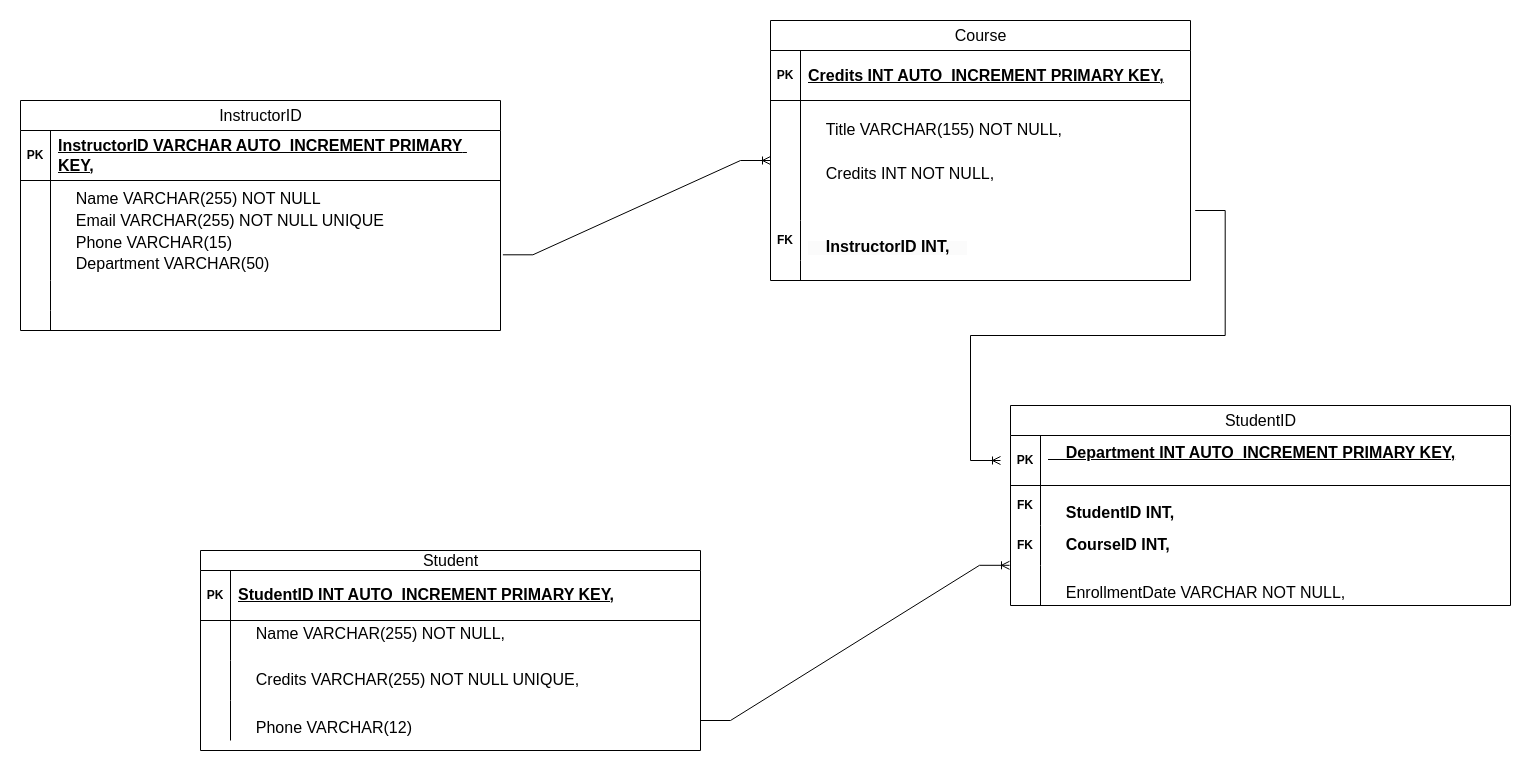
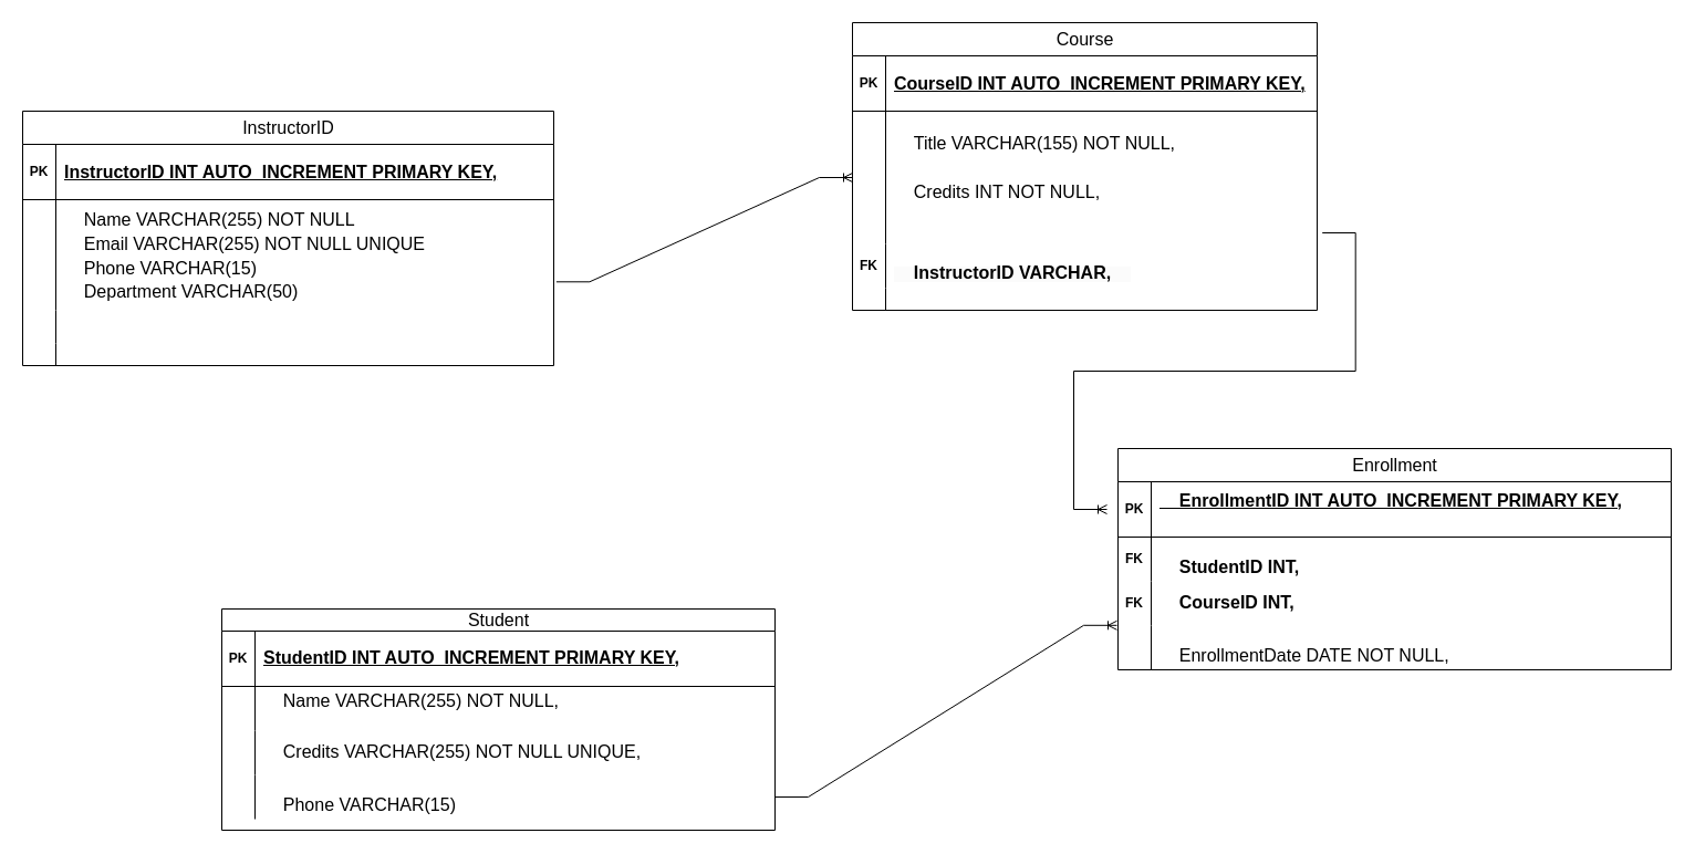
- <mxCell id="18" value="&lt;span id=&quot;docs-internal-guid-2a1b02e7-7fff-1312-040c-3659f25a3bd1&quot; style=&quot;&quot;&gt;&lt;span style=&quot;font-size: 12pt; font-family: Arial, sans-serif; background-color: transparent; font-variant-numeric: normal; font-variant-east-asian: normal; font-variant-alternates: normal; font-variant-position: normal; text-decoration-line: none; vertical-align: baseline; white-space-collapse: preserve;&quot;&gt;Credits INT AUTO_INCREMENT PRIMARY KEY,&lt;/span&gt;&lt;/span&gt;" style="shape=partialRectangle;connectable=0;fillColor=none;top=0;left=0;bottom=0;right=0;align=left;spacingLeft=6;fontStyle=5;overflow=hidden;whiteSpace=wrap;html=1;" vertex="1" parent="16"><mxGeometry x="30" width="390" height="50" as="geometry"><mxRectangle width="390" height="50" as="alternateBounds" /></mxGeometry></mxCell>
+ <mxCell id="18" value="&lt;span id=&quot;docs-internal-guid-2a1b02e7-7fff-1312-040c-3659f25a3bd1&quot; style=&quot;&quot;&gt;&lt;span style=&quot;font-size: 12pt; font-family: Arial, sans-serif; background-color: transparent; font-variant-numeric: normal; font-variant-east-asian: normal; font-variant-alternates: normal; font-variant-position: normal; text-decoration-line: none; vertical-align: baseline; white-space-collapse: preserve;&quot;&gt;CourseID INT AUTO_INCREMENT PRIMARY KEY,&lt;/span&gt;&lt;/span&gt;" style="shape=partialRectangle;connectable=0;fillColor=none;top=0;left=0;bottom=0;right=0;align=left;spacingLeft=6;fontStyle=5;overflow=hidden;whiteSpace=wrap;html=1;" vertex="1" parent="16"><mxGeometry x="30" width="390" height="50" as="geometry"><mxRectangle width="390" height="50" as="alternateBounds" /></mxGeometry></mxCell>
- <mxCell id="5" value="&lt;span id=&quot;docs-internal-guid-5f71bf10-7fff-0b4f-48bb-a60be18ed631&quot; style=&quot;&quot;&gt;&lt;span style=&quot;font-size: 12pt; font-family: Arial, sans-serif; background-color: transparent; font-variant-numeric: normal; font-variant-east-asian: normal; font-variant-alternates: normal; font-variant-position: normal; text-decoration-line: none; vertical-align: baseline; white-space-collapse: preserve;&quot;&gt;InstructorID VARCHAR AUTO_INCREMENT PRIMARY KEY,&lt;/span&gt;&lt;span style=&quot;font-size: 12pt; font-family: Arial, sans-serif; background-color: transparent; font-variant-numeric: normal; font-variant-east-asian: normal; font-variant-alternates: normal; font-variant-position: normal; text-decoration-line: none; vertical-align: baseline; white-space-collapse: preserve;&quot;&gt;&lt;span style=&quot;text-wrap-mode: nowrap;&quot; class=&quot;Apple-tab-span&quot;&gt;&#09;&lt;/span&gt;&lt;/span&gt;&lt;/span&gt;" style="shape=partialRectangle;connectable=0;fillColor=none;top=0;left=0;bottom=0;right=0;align=left;spacingLeft=6;fontStyle=5;overflow=hidden;whiteSpace=wrap;html=1;" vertex="1" parent="3"><mxGeometry x="30" width="450" height="50" as="geometry"><mxRectangle width="450" height="50" as="alternateBounds" /></mxGeometry></mxCell>
+ <mxCell id="5" value="&lt;span id=&quot;docs-internal-guid-5f71bf10-7fff-0b4f-48bb-a60be18ed631&quot; style=&quot;&quot;&gt;&lt;span style=&quot;font-size: 12pt; font-family: Arial, sans-serif; background-color: transparent; font-variant-numeric: normal; font-variant-east-asian: normal; font-variant-alternates: normal; font-variant-position: normal; text-decoration-line: none; vertical-align: baseline; white-space-collapse: preserve;&quot;&gt;InstructorID INT AUTO_INCREMENT PRIMARY KEY,&lt;/span&gt;&lt;span style=&quot;font-size: 12pt; font-family: Arial, sans-serif; background-color: transparent; font-variant-numeric: normal; font-variant-east-asian: normal; font-variant-alternates: normal; font-variant-position: normal; text-decoration-line: none; vertical-align: baseline; white-space-collapse: preserve;&quot;&gt;&lt;span style=&quot;text-wrap-mode: nowrap;&quot; class=&quot;Apple-tab-span&quot;&gt;&#09;&lt;/span&gt;&lt;/span&gt;&lt;/span&gt;" style="shape=partialRectangle;connectable=0;fillColor=none;top=0;left=0;bottom=0;right=0;align=left;spacingLeft=6;fontStyle=5;overflow=hidden;whiteSpace=wrap;html=1;" vertex="1" parent="3"><mxGeometry x="30" width="450" height="50" as="geometry"><mxRectangle width="450" height="50" as="alternateBounds" /></mxGeometry></mxCell>
- <mxCell id="24" value="&#10;&lt;b style=&quot;forced-color-adjust: none; color: rgb(0, 0, 0); font-family: Helvetica; font-size: 12px; font-style: normal; font-variant-ligatures: normal; font-variant-caps: normal; letter-spacing: normal; orphans: 2; text-align: left; text-indent: 0px; text-transform: none; widows: 2; word-spacing: 0px; -webkit-text-stroke-width: 0px; white-space: normal; background-color: rgb(251, 251, 251); text-decoration-thickness: initial; text-decoration-style: initial; text-decoration-color: initial;&quot;&gt;&lt;span style=&quot;forced-color-adjust: none; font-variant-numeric: normal; font-variant-east-asian: normal; font-variant-alternates: normal; font-variant-position: normal; white-space-collapse: preserve; background-color: transparent; font-size: 12pt; font-family: Arial, sans-serif; vertical-align: baseline;&quot;&gt;&amp;nbsp;&amp;nbsp;&amp;nbsp;&amp;nbsp;InstructorID INT,&lt;/span&gt;&lt;span style=&quot;forced-color-adjust: none; font-variant-numeric: normal; font-variant-east-asian: normal; font-variant-alternates: normal; font-variant-position: normal; white-space-collapse: preserve; background-color: transparent; font-size: 12pt; font-family: Arial, sans-serif; vertical-align: baseline;&quot;&gt;&lt;span style=&quot;white-space: pre;&quot;&gt;&amp;nbsp;&amp;nbsp;&amp;nbsp;&amp;nbsp;&lt;/span&gt;&lt;/span&gt;&lt;/b&gt;&#10;&#10;" style="shape=partialRectangle;connectable=0;fillColor=none;top=0;left=0;bottom=0;right=0;align=left;spacingLeft=6;overflow=hidden;whiteSpace=wrap;html=1;" vertex="1" parent="22"><mxGeometry x="30" width="390" height="40" as="geometry"><mxRectangle width="390" height="40" as="alternateBounds" /></mxGeometry></mxCell>
+ <mxCell id="24" value="&#10;&lt;b style=&quot;forced-color-adjust: none; color: rgb(0, 0, 0); font-family: Helvetica; font-size: 12px; font-style: normal; font-variant-ligatures: normal; font-variant-caps: normal; letter-spacing: normal; orphans: 2; text-align: left; text-indent: 0px; text-transform: none; widows: 2; word-spacing: 0px; -webkit-text-stroke-width: 0px; white-space: normal; background-color: rgb(251, 251, 251); text-decoration-thickness: initial; text-decoration-style: initial; text-decoration-color: initial;&quot;&gt;&lt;span style=&quot;forced-color-adjust: none; font-variant-numeric: normal; font-variant-east-asian: normal; font-variant-alternates: normal; font-variant-position: normal; white-space-collapse: preserve; background-color: transparent; font-size: 12pt; font-family: Arial, sans-serif; vertical-align: baseline;&quot;&gt;&amp;nbsp;&amp;nbsp;&amp;nbsp;&amp;nbsp;InstructorID VARCHAR,&lt;/span&gt;&lt;span style=&quot;forced-color-adjust: none; font-variant-numeric: normal; font-variant-east-asian: normal; font-variant-alternates: normal; font-variant-position: normal; white-space-collapse: preserve; background-color: transparent; font-size: 12pt; font-family: Arial, sans-serif; vertical-align: baseline;&quot;&gt;&lt;span style=&quot;white-space: pre;&quot;&gt;&amp;nbsp;&amp;nbsp;&amp;nbsp;&amp;nbsp;&lt;/span&gt;&lt;/span&gt;&lt;/b&gt;&#10;&#10;" style="shape=partialRectangle;connectable=0;fillColor=none;top=0;left=0;bottom=0;right=0;align=left;spacingLeft=6;overflow=hidden;whiteSpace=wrap;html=1;" vertex="1" parent="22"><mxGeometry x="30" width="390" height="40" as="geometry"><mxRectangle width="390" height="40" as="alternateBounds" /></mxGeometry></mxCell>
- <mxCell id="28" value="&lt;span id=&quot;docs-internal-guid-9519b10b-7fff-72ff-e908-93e3487349bc&quot; style=&quot;font-weight:normal;&quot;&gt;&lt;span style=&quot;font-size: 12pt; font-family: Arial, sans-serif; background-color: transparent; font-variant-numeric: normal; font-variant-east-asian: normal; font-variant-alternates: normal; font-variant-position: normal; vertical-align: baseline; white-space: pre-wrap;&quot;&gt;StudentID &lt;/span&gt;&lt;/span&gt;" style="shape=table;startSize=30;container=1;collapsible=1;childLayout=tableLayout;fixedRows=1;rowLines=0;fontStyle=1;align=center;resizeLast=1;html=1;" vertex="1" parent="1"><mxGeometry x="1010" y="405" width="500" height="200" as="geometry" /></mxCell>
+ <mxCell id="28" value="&lt;span id=&quot;docs-internal-guid-9519b10b-7fff-72ff-e908-93e3487349bc&quot; style=&quot;font-weight:normal;&quot;&gt;&lt;span style=&quot;font-size: 12pt; font-family: Arial, sans-serif; background-color: transparent; font-variant-numeric: normal; font-variant-east-asian: normal; font-variant-alternates: normal; font-variant-position: normal; vertical-align: baseline; white-space: pre-wrap;&quot;&gt;Enrollment &lt;/span&gt;&lt;/span&gt;" style="shape=table;startSize=30;container=1;collapsible=1;childLayout=tableLayout;fixedRows=1;rowLines=0;fontStyle=1;align=center;resizeLast=1;html=1;" vertex="1" parent="1"><mxGeometry x="1010" y="405" width="500" height="200" as="geometry" /></mxCell>
- <mxCell id="31" value="&lt;span id=&quot;docs-internal-guid-fd24024e-7fff-0282-915c-2a572d0c93df&quot; style=&quot;&quot;&gt;&lt;p style=&quot;line-height: 1.38; margin-top: 0pt; margin-bottom: 0pt;&quot; dir=&quot;ltr&quot;&gt;&lt;span style=&quot;font-size: 12pt; font-family: Arial, sans-serif; background-color: transparent; font-variant-numeric: normal; font-variant-east-asian: normal; font-variant-alternates: normal; font-variant-position: normal; text-decoration-line: none; vertical-align: baseline; white-space-collapse: preserve;&quot;&gt;&amp;nbsp;&amp;nbsp;&amp;nbsp;&amp;nbsp;Department INT AUTO_INCREMENT PRIMARY KEY,&lt;/span&gt;&lt;span style=&quot;font-size: 12pt; font-family: Arial, sans-serif; background-color: transparent; font-variant-numeric: normal; font-variant-east-asian: normal; font-variant-alternates: normal; font-variant-position: normal; text-decoration-line: none; vertical-align: baseline; white-space-collapse: preserve;&quot;&gt;&lt;span style=&quot;text-wrap-mode: nowrap;&quot; class=&quot;Apple-tab-span&quot;&gt;&#09;&lt;/span&gt;&lt;/span&gt;&lt;/p&gt;&lt;div style=&quot;font-weight: normal;&quot;&gt;&lt;br&gt;&lt;/div&gt;&lt;/span&gt;" style="shape=partialRectangle;connectable=0;fillColor=none;top=0;left=0;bottom=0;right=0;align=left;spacingLeft=6;fontStyle=5;overflow=hidden;whiteSpace=wrap;html=1;" vertex="1" parent="29"><mxGeometry x="30" width="470" height="50" as="geometry"><mxRectangle width="470" height="50" as="alternateBounds" /></mxGeometry></mxCell>
+ <mxCell id="31" value="&lt;span id=&quot;docs-internal-guid-fd24024e-7fff-0282-915c-2a572d0c93df&quot; style=&quot;&quot;&gt;&lt;p style=&quot;line-height: 1.38; margin-top: 0pt; margin-bottom: 0pt;&quot; dir=&quot;ltr&quot;&gt;&lt;span style=&quot;font-size: 12pt; font-family: Arial, sans-serif; background-color: transparent; font-variant-numeric: normal; font-variant-east-asian: normal; font-variant-alternates: normal; font-variant-position: normal; text-decoration-line: none; vertical-align: baseline; white-space-collapse: preserve;&quot;&gt;&amp;nbsp;&amp;nbsp;&amp;nbsp;&amp;nbsp;EnrollmentID INT AUTO_INCREMENT PRIMARY KEY,&lt;/span&gt;&lt;span style=&quot;font-size: 12pt; font-family: Arial, sans-serif; background-color: transparent; font-variant-numeric: normal; font-variant-east-asian: normal; font-variant-alternates: normal; font-variant-position: normal; text-decoration-line: none; vertical-align: baseline; white-space-collapse: preserve;&quot;&gt;&lt;span style=&quot;text-wrap-mode: nowrap;&quot; class=&quot;Apple-tab-span&quot;&gt;&#09;&lt;/span&gt;&lt;/span&gt;&lt;/p&gt;&lt;div style=&quot;font-weight: normal;&quot;&gt;&lt;br&gt;&lt;/div&gt;&lt;/span&gt;" style="shape=partialRectangle;connectable=0;fillColor=none;top=0;left=0;bottom=0;right=0;align=left;spacingLeft=6;fontStyle=5;overflow=hidden;whiteSpace=wrap;html=1;" vertex="1" parent="29"><mxGeometry x="30" width="470" height="50" as="geometry"><mxRectangle width="470" height="50" as="alternateBounds" /></mxGeometry></mxCell>
- <mxCell id="40" value="&lt;br&gt;&lt;b id=&quot;docs-internal-guid-7ae80a6f-7fff-93c9-376d-a43c8a3999cb&quot; style=&quot;font-weight: normal;&quot;&gt;&lt;p style=&quot;line-height:1.38;margin-top:0pt;margin-bottom:0pt;&quot; dir=&quot;ltr&quot;&gt;&lt;span style=&quot;font-size: 12pt; font-family: Arial, sans-serif; color: rgb(0, 0, 0); background-color: transparent; font-style: normal; font-variant: normal; text-decoration: none; vertical-align: baseline; white-space: pre-wrap; font-weight: 400;&quot;&gt;&amp;nbsp;&amp;nbsp;&amp;nbsp;&amp;nbsp;EnrollmentDate VARCHAR NOT NULL,&lt;/span&gt;&lt;span style=&quot;font-size: 12pt; font-family: Arial, sans-serif; color: rgb(0, 0, 0); background-color: transparent; font-style: normal; font-variant: normal; text-decoration: none; vertical-align: baseline; white-space: pre-wrap; font-weight: 400;&quot;&gt;&lt;span style=&quot;white-space: pre;&quot;&gt;&amp;nbsp;&amp;nbsp;&amp;nbsp;&amp;nbsp;&lt;/span&gt;&lt;/span&gt;&lt;/p&gt;&lt;/b&gt;&lt;div&gt;&lt;br&gt;&lt;/div&gt;" style="shape=partialRectangle;connectable=0;fillColor=none;top=0;left=0;bottom=0;right=0;align=left;spacingLeft=6;overflow=hidden;whiteSpace=wrap;html=1;" vertex="1" parent="38"><mxGeometry x="30" width="470" height="40" as="geometry"><mxRectangle width="470" height="40" as="alternateBounds" /></mxGeometry></mxCell>
+ <mxCell id="40" value="&lt;br&gt;&lt;b id=&quot;docs-internal-guid-7ae80a6f-7fff-93c9-376d-a43c8a3999cb&quot; style=&quot;font-weight: normal;&quot;&gt;&lt;p style=&quot;line-height:1.38;margin-top:0pt;margin-bottom:0pt;&quot; dir=&quot;ltr&quot;&gt;&lt;span style=&quot;font-size: 12pt; font-family: Arial, sans-serif; color: rgb(0, 0, 0); background-color: transparent; font-style: normal; font-variant: normal; text-decoration: none; vertical-align: baseline; white-space: pre-wrap; font-weight: 400;&quot;&gt;&amp;nbsp;&amp;nbsp;&amp;nbsp;&amp;nbsp;EnrollmentDate DATE NOT NULL,&lt;/span&gt;&lt;span style=&quot;font-size: 12pt; font-family: Arial, sans-serif; color: rgb(0, 0, 0); background-color: transparent; font-style: normal; font-variant: normal; text-decoration: none; vertical-align: baseline; white-space: pre-wrap; font-weight: 400;&quot;&gt;&lt;span style=&quot;white-space: pre;&quot;&gt;&amp;nbsp;&amp;nbsp;&amp;nbsp;&amp;nbsp;&lt;/span&gt;&lt;/span&gt;&lt;/p&gt;&lt;/b&gt;&lt;div&gt;&lt;br&gt;&lt;/div&gt;" style="shape=partialRectangle;connectable=0;fillColor=none;top=0;left=0;bottom=0;right=0;align=left;spacingLeft=6;overflow=hidden;whiteSpace=wrap;html=1;" vertex="1" parent="38"><mxGeometry x="30" width="470" height="40" as="geometry"><mxRectangle width="470" height="40" as="alternateBounds" /></mxGeometry></mxCell>
- <mxCell id="53" value="&lt;br&gt;&lt;b id=&quot;docs-internal-guid-7ae80a6f-7fff-93c9-376d-a43c8a3999cb&quot; style=&quot;font-weight: normal;&quot;&gt;&lt;p style=&quot;line-height:1.38;margin-top:0pt;margin-bottom:0pt;&quot; dir=&quot;ltr&quot;&gt;&lt;span id=&quot;docs-internal-guid-5ea95c64-7fff-69a3-25be-405226b86a94&quot;&gt;&lt;/span&gt;&lt;/p&gt;&lt;p style=&quot;line-height:1.38;margin-top:0pt;margin-bottom:0pt;&quot; dir=&quot;ltr&quot;&gt;&lt;span style=&quot;font-size:12pt;font-family:Arial,sans-serif;color:#000000;background-color:transparent;font-weight:400;font-style:normal;font-variant:normal;text-decoration:none;vertical-align:baseline;white-space:pre;white-space:pre-wrap;&quot;&gt;&amp;nbsp;&amp;nbsp;&amp;nbsp;&amp;nbsp;Phone VARCHAR(12)&lt;/span&gt;&lt;span style=&quot;font-size:12pt;font-family:Arial,sans-serif;color:#000000;background-color:transparent;font-weight:400;font-style:normal;font-variant:normal;text-decoration:none;vertical-align:baseline;white-space:pre;white-space:pre-wrap;&quot;&gt;&lt;span style=&quot;white-space:pre;&quot; class=&quot;Apple-tab-span&quot;&gt;&#09;&lt;/span&gt;&lt;/span&gt;&lt;/p&gt;&lt;/b&gt;" style="shape=partialRectangle;connectable=0;fillColor=none;top=0;left=0;bottom=0;right=0;align=left;spacingLeft=6;overflow=hidden;whiteSpace=wrap;html=1;" vertex="1" parent="51"><mxGeometry x="30" width="470" height="40" as="geometry"><mxRectangle width="470" height="40" as="alternateBounds" /></mxGeometry></mxCell>
+ <mxCell id="53" value="&lt;br&gt;&lt;b id=&quot;docs-internal-guid-7ae80a6f-7fff-93c9-376d-a43c8a3999cb&quot; style=&quot;font-weight: normal;&quot;&gt;&lt;p style=&quot;line-height:1.38;margin-top:0pt;margin-bottom:0pt;&quot; dir=&quot;ltr&quot;&gt;&lt;span id=&quot;docs-internal-guid-5ea95c64-7fff-69a3-25be-405226b86a94&quot;&gt;&lt;/span&gt;&lt;/p&gt;&lt;p style=&quot;line-height:1.38;margin-top:0pt;margin-bottom:0pt;&quot; dir=&quot;ltr&quot;&gt;&lt;span style=&quot;font-size:12pt;font-family:Arial,sans-serif;color:#000000;background-color:transparent;font-weight:400;font-style:normal;font-variant:normal;text-decoration:none;vertical-align:baseline;white-space:pre;white-space:pre-wrap;&quot;&gt;&amp;nbsp;&amp;nbsp;&amp;nbsp;&amp;nbsp;Phone VARCHAR(15)&lt;/span&gt;&lt;span style=&quot;font-size:12pt;font-family:Arial,sans-serif;color:#000000;background-color:transparent;font-weight:400;font-style:normal;font-variant:normal;text-decoration:none;vertical-align:baseline;white-space:pre;white-space:pre-wrap;&quot;&gt;&lt;span style=&quot;white-space:pre;&quot; class=&quot;Apple-tab-span&quot;&gt;&#09;&lt;/span&gt;&lt;/span&gt;&lt;/p&gt;&lt;/b&gt;" style="shape=partialRectangle;connectable=0;fillColor=none;top=0;left=0;bottom=0;right=0;align=left;spacingLeft=6;overflow=hidden;whiteSpace=wrap;html=1;" vertex="1" parent="51"><mxGeometry x="30" width="470" height="40" as="geometry"><mxRectangle width="470" height="40" as="alternateBounds" /></mxGeometry></mxCell>
